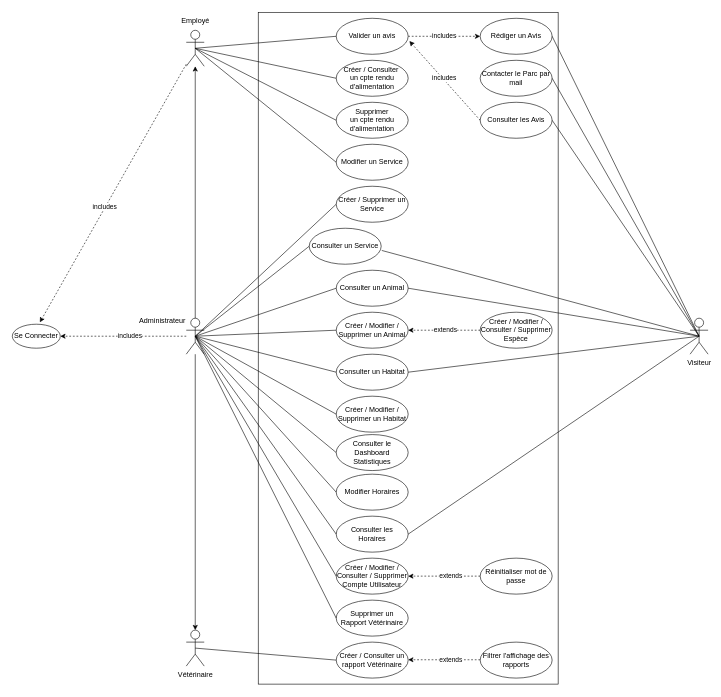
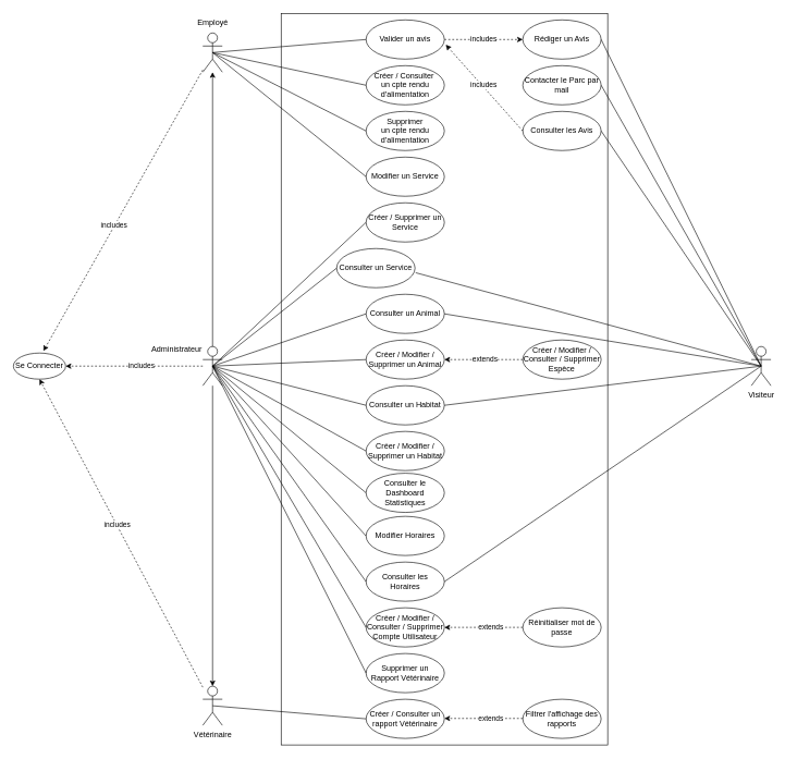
+ <mxCell id="11" value="" style="endArrow=classic;html=1;rounded=0;entryX=0.5;entryY=1;entryDx=0;entryDy=0;dashed=1;" parent="1" source="4" target="6" edge="1"><mxGeometry width="50" height="50" relative="1" as="geometry"><mxPoint x="236" y="670" as="sourcePoint" /><mxPoint x="140" y="670" as="targetPoint" /></mxGeometry></mxCell>
+ <mxCell id="12" value="includes" style="edgeLabel;html=1;align=center;verticalAlign=middle;resizable=0;points=[];" parent="11" vertex="1" connectable="0"><mxGeometry x="0.057" y="-1" relative="1" as="geometry"><mxPoint as="offset" /></mxGeometry></mxCell>
